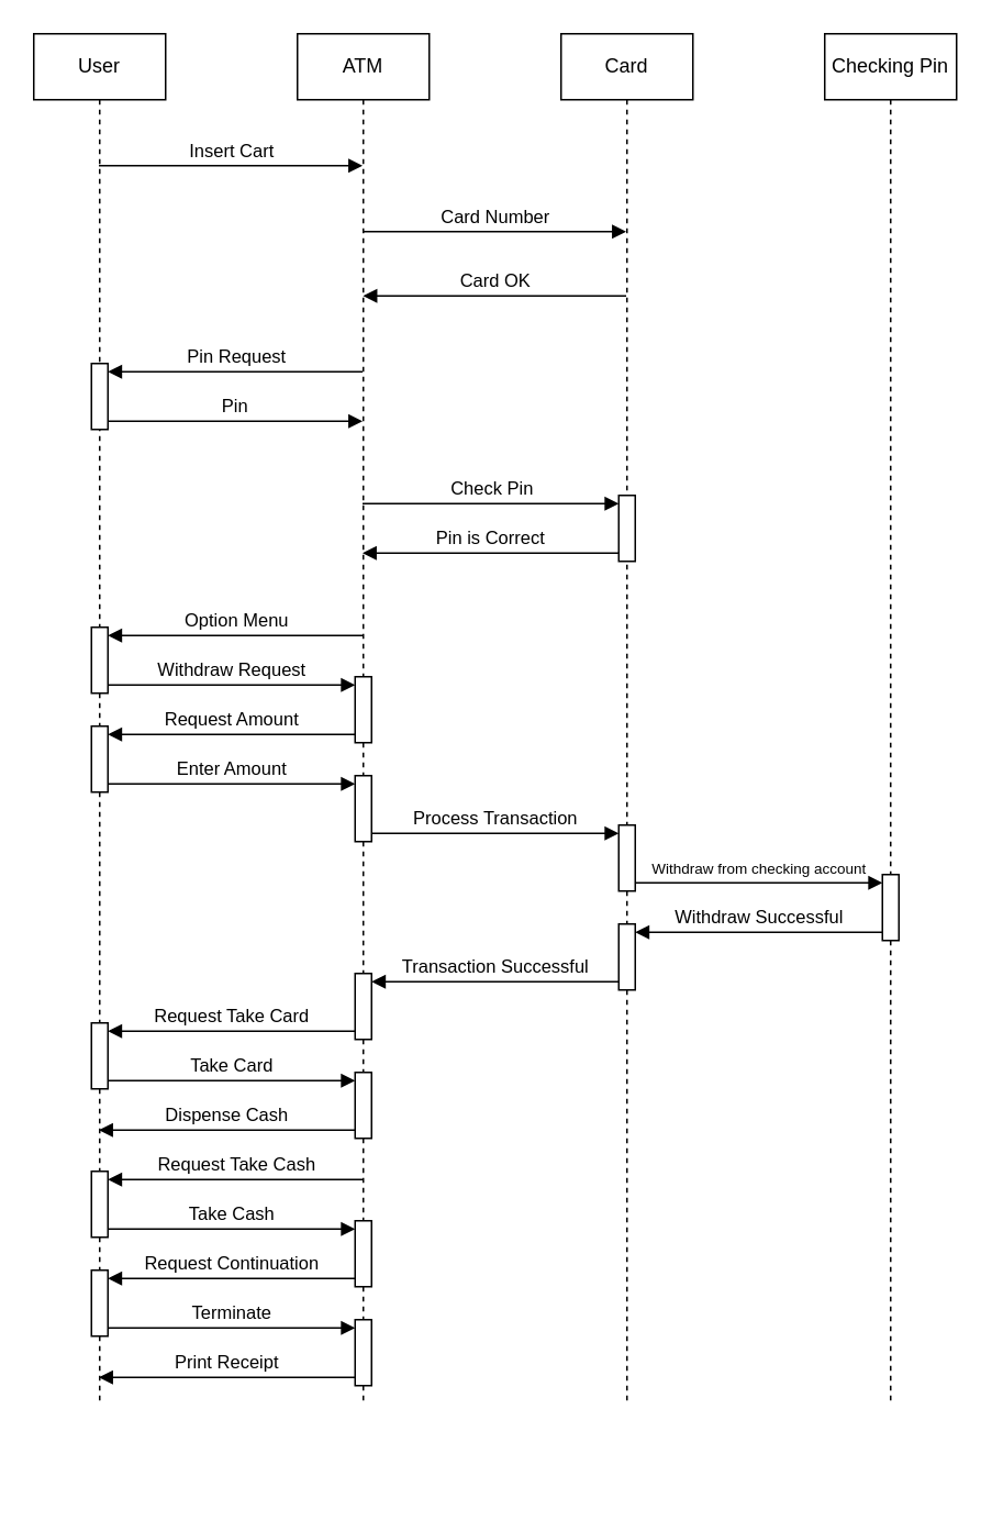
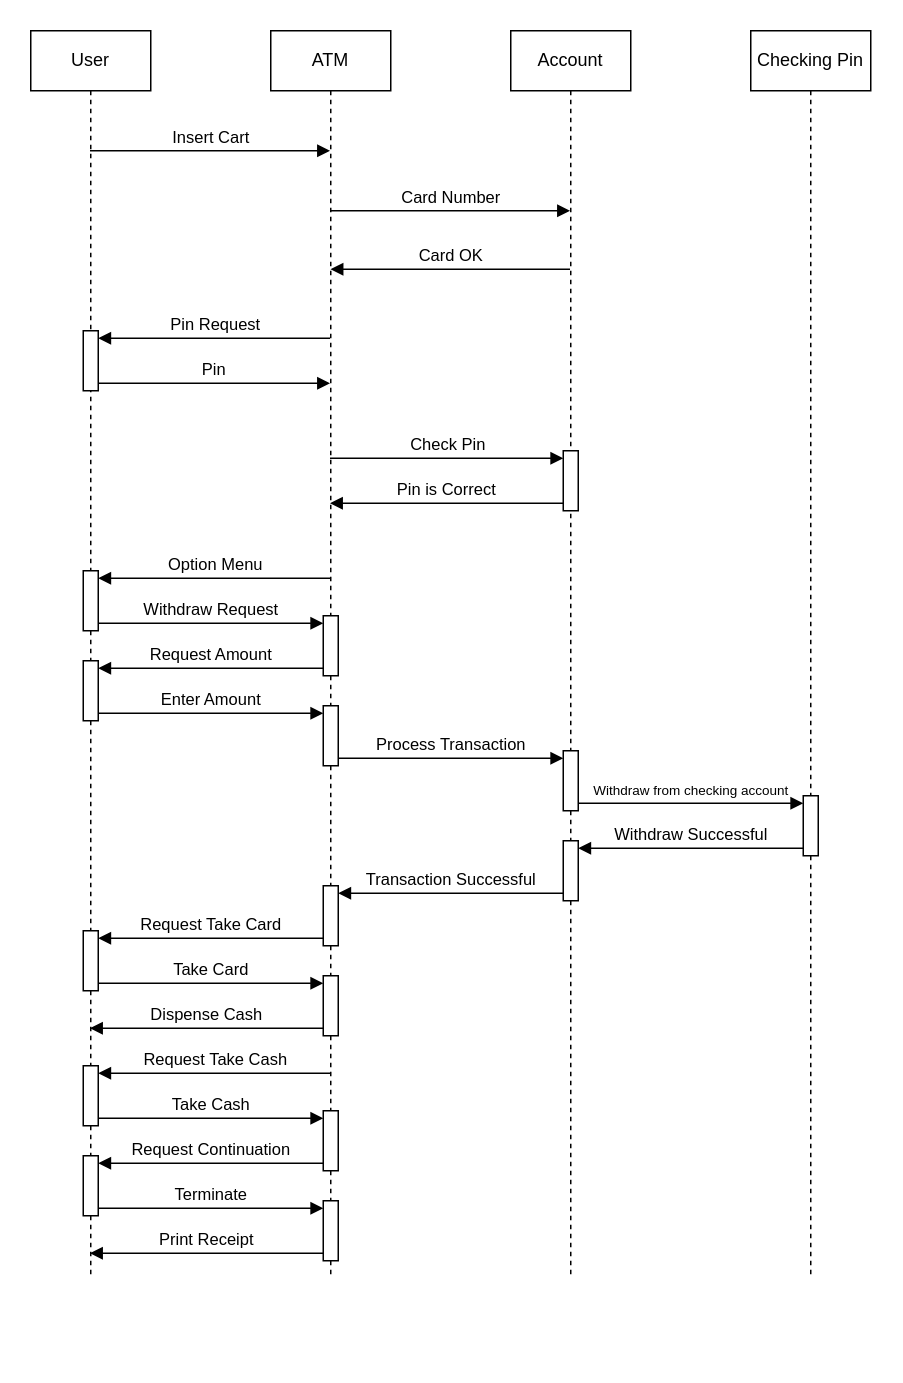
- <mxCell id="17" value="Card" style="shape=umlLifeline;perimeter=lifelinePerimeter;whiteSpace=wrap;html=1;container=1;dropTarget=0;collapsible=0;recursiveResize=0;outlineConnect=0;portConstraint=eastwest;newEdgeStyle={&quot;curved&quot;:0,&quot;rounded&quot;:0};" vertex="1" parent="3"><mxGeometry x="320" width="80" height="830" as="geometry" /></mxCell>
+ <mxCell id="17" value="Account" style="shape=umlLifeline;perimeter=lifelinePerimeter;whiteSpace=wrap;html=1;container=1;dropTarget=0;collapsible=0;recursiveResize=0;outlineConnect=0;portConstraint=eastwest;newEdgeStyle={&quot;curved&quot;:0,&quot;rounded&quot;:0};" vertex="1" parent="3"><mxGeometry x="320" width="80" height="830" as="geometry" /></mxCell>
